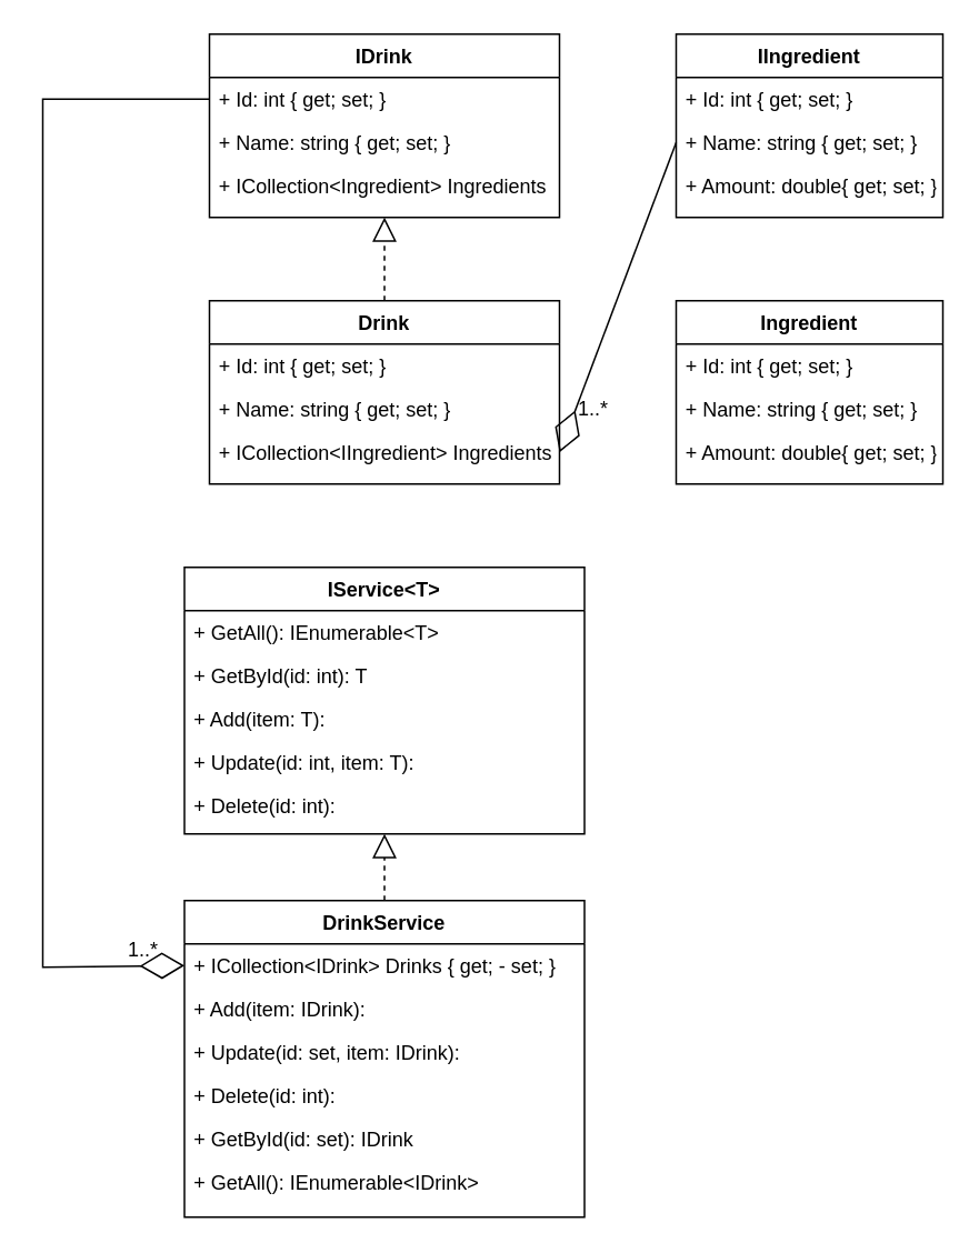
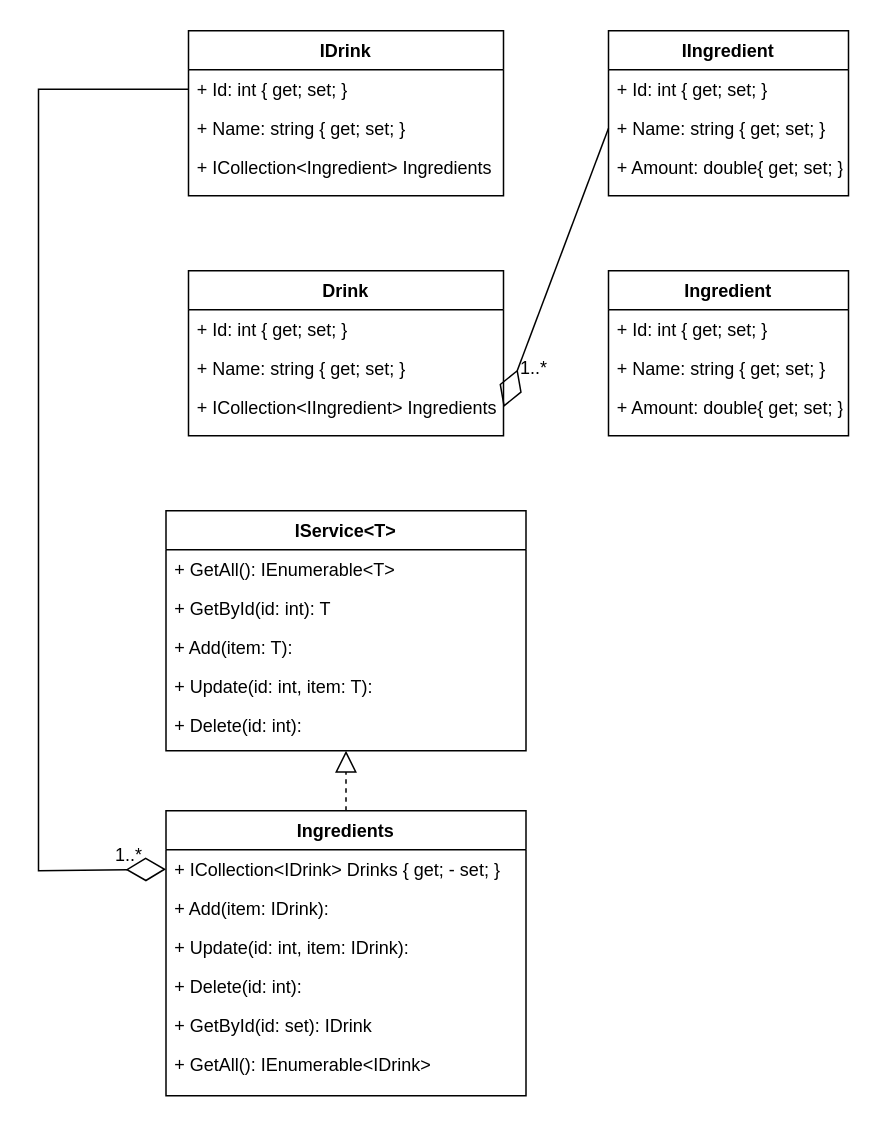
- <mxCell id="18" value="" style="endArrow=block;dashed=1;endFill=0;endSize=12;html=1;rounded=0;exitX=0.5;exitY=0;exitDx=0;exitDy=0;entryX=0.5;entryY=1;entryDx=0;entryDy=0;" parent="1" source="2" target="10" edge="1"><mxGeometry width="160" relative="1" as="geometry"><mxPoint x="230" y="190" as="sourcePoint" /><mxPoint x="390" y="190" as="targetPoint" /></mxGeometry></mxCell>
- <mxCell id="26" value="DrinkService" style="swimlane;fontStyle=1;align=center;verticalAlign=top;childLayout=stackLayout;horizontal=1;startSize=26;horizontalStack=0;resizeParent=1;resizeLast=0;collapsible=1;marginBottom=0;rounded=0;shadow=0;strokeWidth=1;" parent="1" vertex="1"><mxGeometry x="105" y="540" width="240" height="190" as="geometry"><mxRectangle x="130" y="380" width="160" height="26" as="alternateBounds" /></mxGeometry></mxCell>
+ <mxCell id="26" value="Ingredients" style="swimlane;fontStyle=1;align=center;verticalAlign=top;childLayout=stackLayout;horizontal=1;startSize=26;horizontalStack=0;resizeParent=1;resizeLast=0;collapsible=1;marginBottom=0;rounded=0;shadow=0;strokeWidth=1;" parent="1" vertex="1"><mxGeometry x="105" y="540" width="240" height="190" as="geometry"><mxRectangle x="130" y="380" width="160" height="26" as="alternateBounds" /></mxGeometry></mxCell>
- <mxCell id="29" value="+ Update(id: set, item: IDrink):" style="text;align=left;verticalAlign=top;spacingLeft=4;spacingRight=4;overflow=hidden;rotatable=0;points=[[0,0.5],[1,0.5]];portConstraint=eastwest;rounded=0;shadow=0;html=0;" parent="26" vertex="1"><mxGeometry y="78" width="240" height="26" as="geometry" /></mxCell>
+ <mxCell id="29" value="+ Update(id: int, item: IDrink):" style="text;align=left;verticalAlign=top;spacingLeft=4;spacingRight=4;overflow=hidden;rotatable=0;points=[[0,0.5],[1,0.5]];portConstraint=eastwest;rounded=0;shadow=0;html=0;" parent="26" vertex="1"><mxGeometry y="78" width="240" height="26" as="geometry" /></mxCell>
